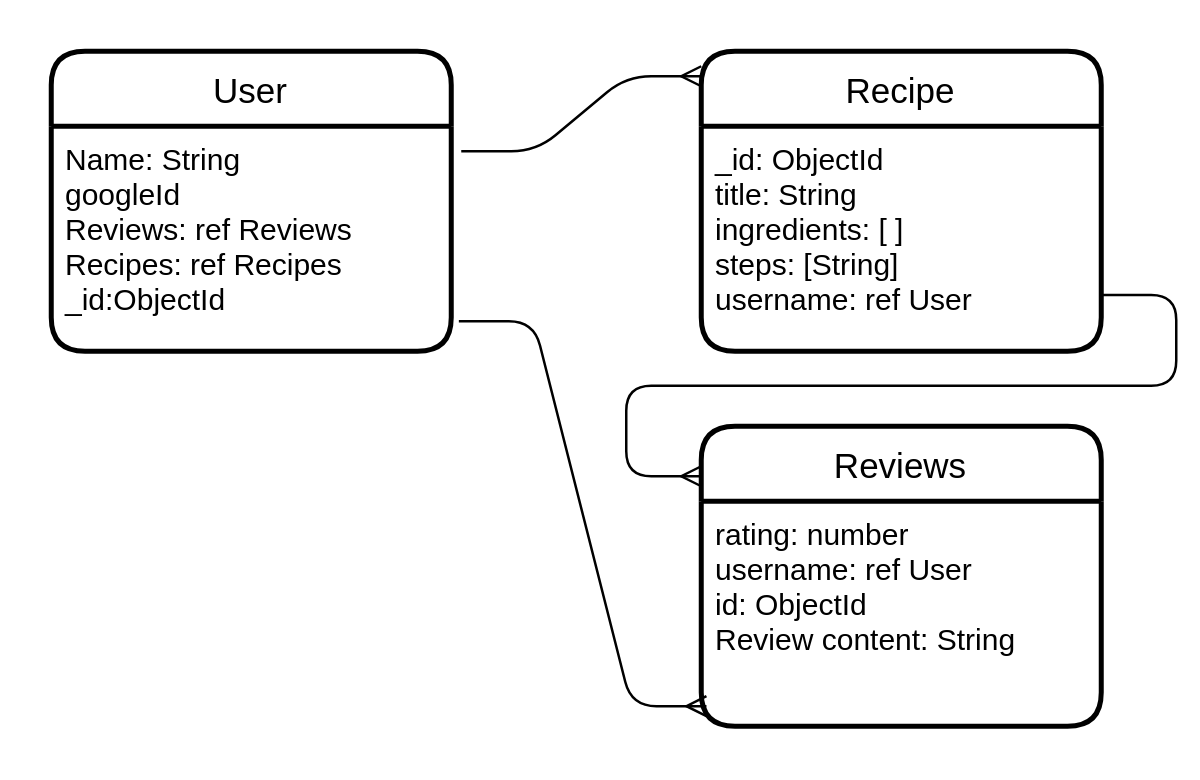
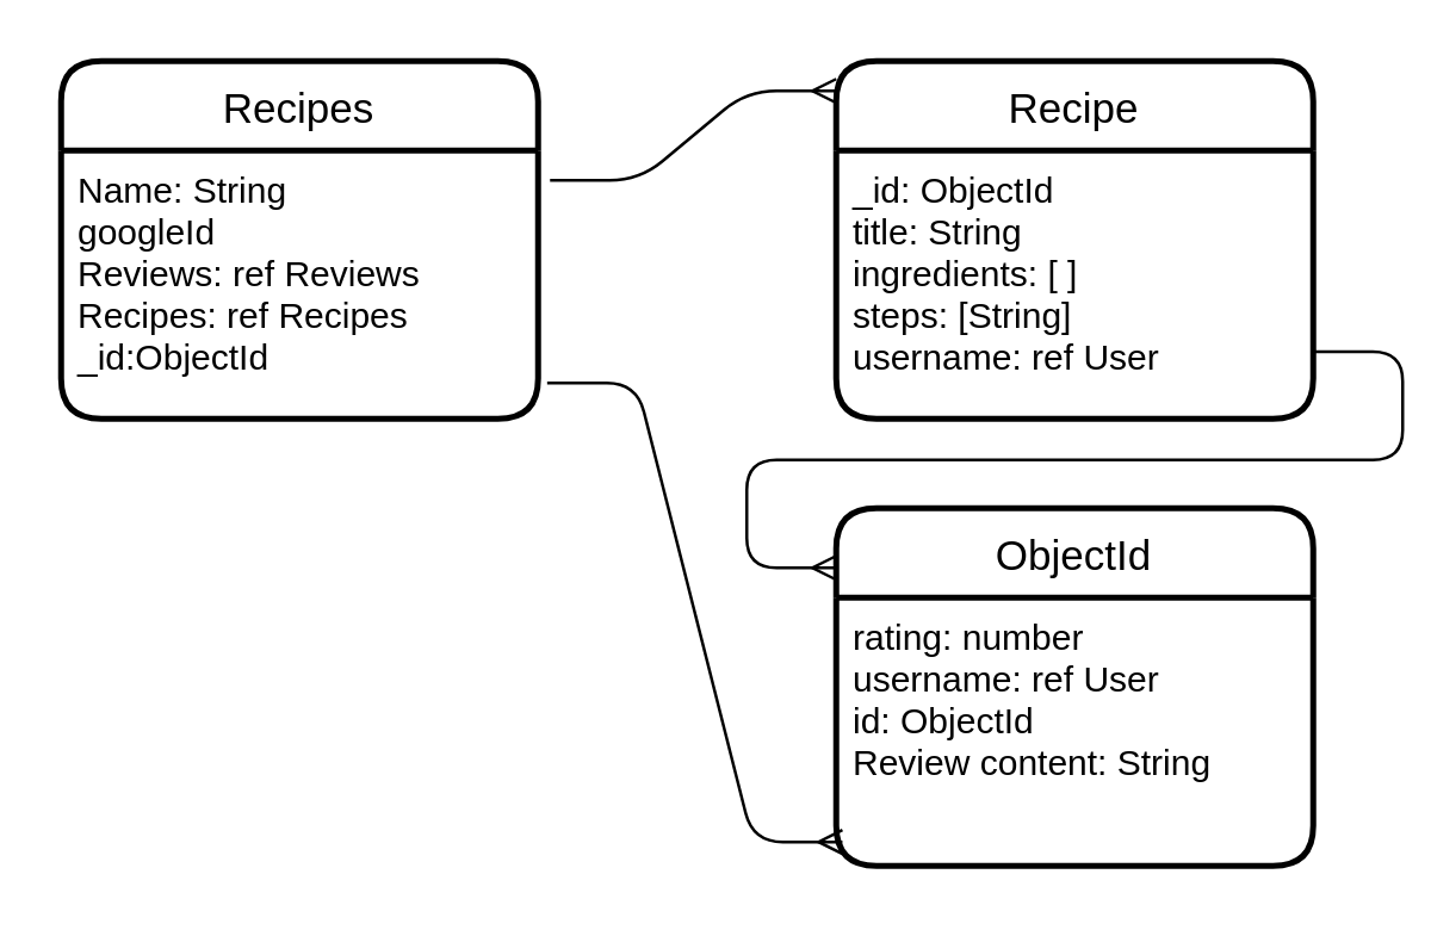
- <mxCell id="4" value="User" style="swimlane;childLayout=stackLayout;horizontal=1;startSize=30;horizontalStack=0;rounded=1;fontSize=14;fontStyle=0;strokeWidth=2;resizeParent=0;resizeLast=1;shadow=0;dashed=0;align=center;" parent="1" vertex="1"><mxGeometry x="20" y="20" width="160" height="120" as="geometry" /></mxCell>
+ <mxCell id="4" value="Recipes" style="swimlane;childLayout=stackLayout;horizontal=1;startSize=30;horizontalStack=0;rounded=1;fontSize=14;fontStyle=0;strokeWidth=2;resizeParent=0;resizeLast=1;shadow=0;dashed=0;align=center;" parent="1" vertex="1"><mxGeometry x="20" y="20" width="160" height="120" as="geometry" /></mxCell>
- <mxCell id="8" value="Reviews" style="swimlane;childLayout=stackLayout;horizontal=1;startSize=30;horizontalStack=0;rounded=1;fontSize=14;fontStyle=0;strokeWidth=2;resizeParent=0;resizeLast=1;shadow=0;dashed=0;align=center;" parent="1" vertex="1"><mxGeometry x="280" y="170" width="160" height="120" as="geometry" /></mxCell>
+ <mxCell id="8" value="ObjectId" style="swimlane;childLayout=stackLayout;horizontal=1;startSize=30;horizontalStack=0;rounded=1;fontSize=14;fontStyle=0;strokeWidth=2;resizeParent=0;resizeLast=1;shadow=0;dashed=0;align=center;" parent="1" vertex="1"><mxGeometry x="280" y="170" width="160" height="120" as="geometry" /></mxCell>
